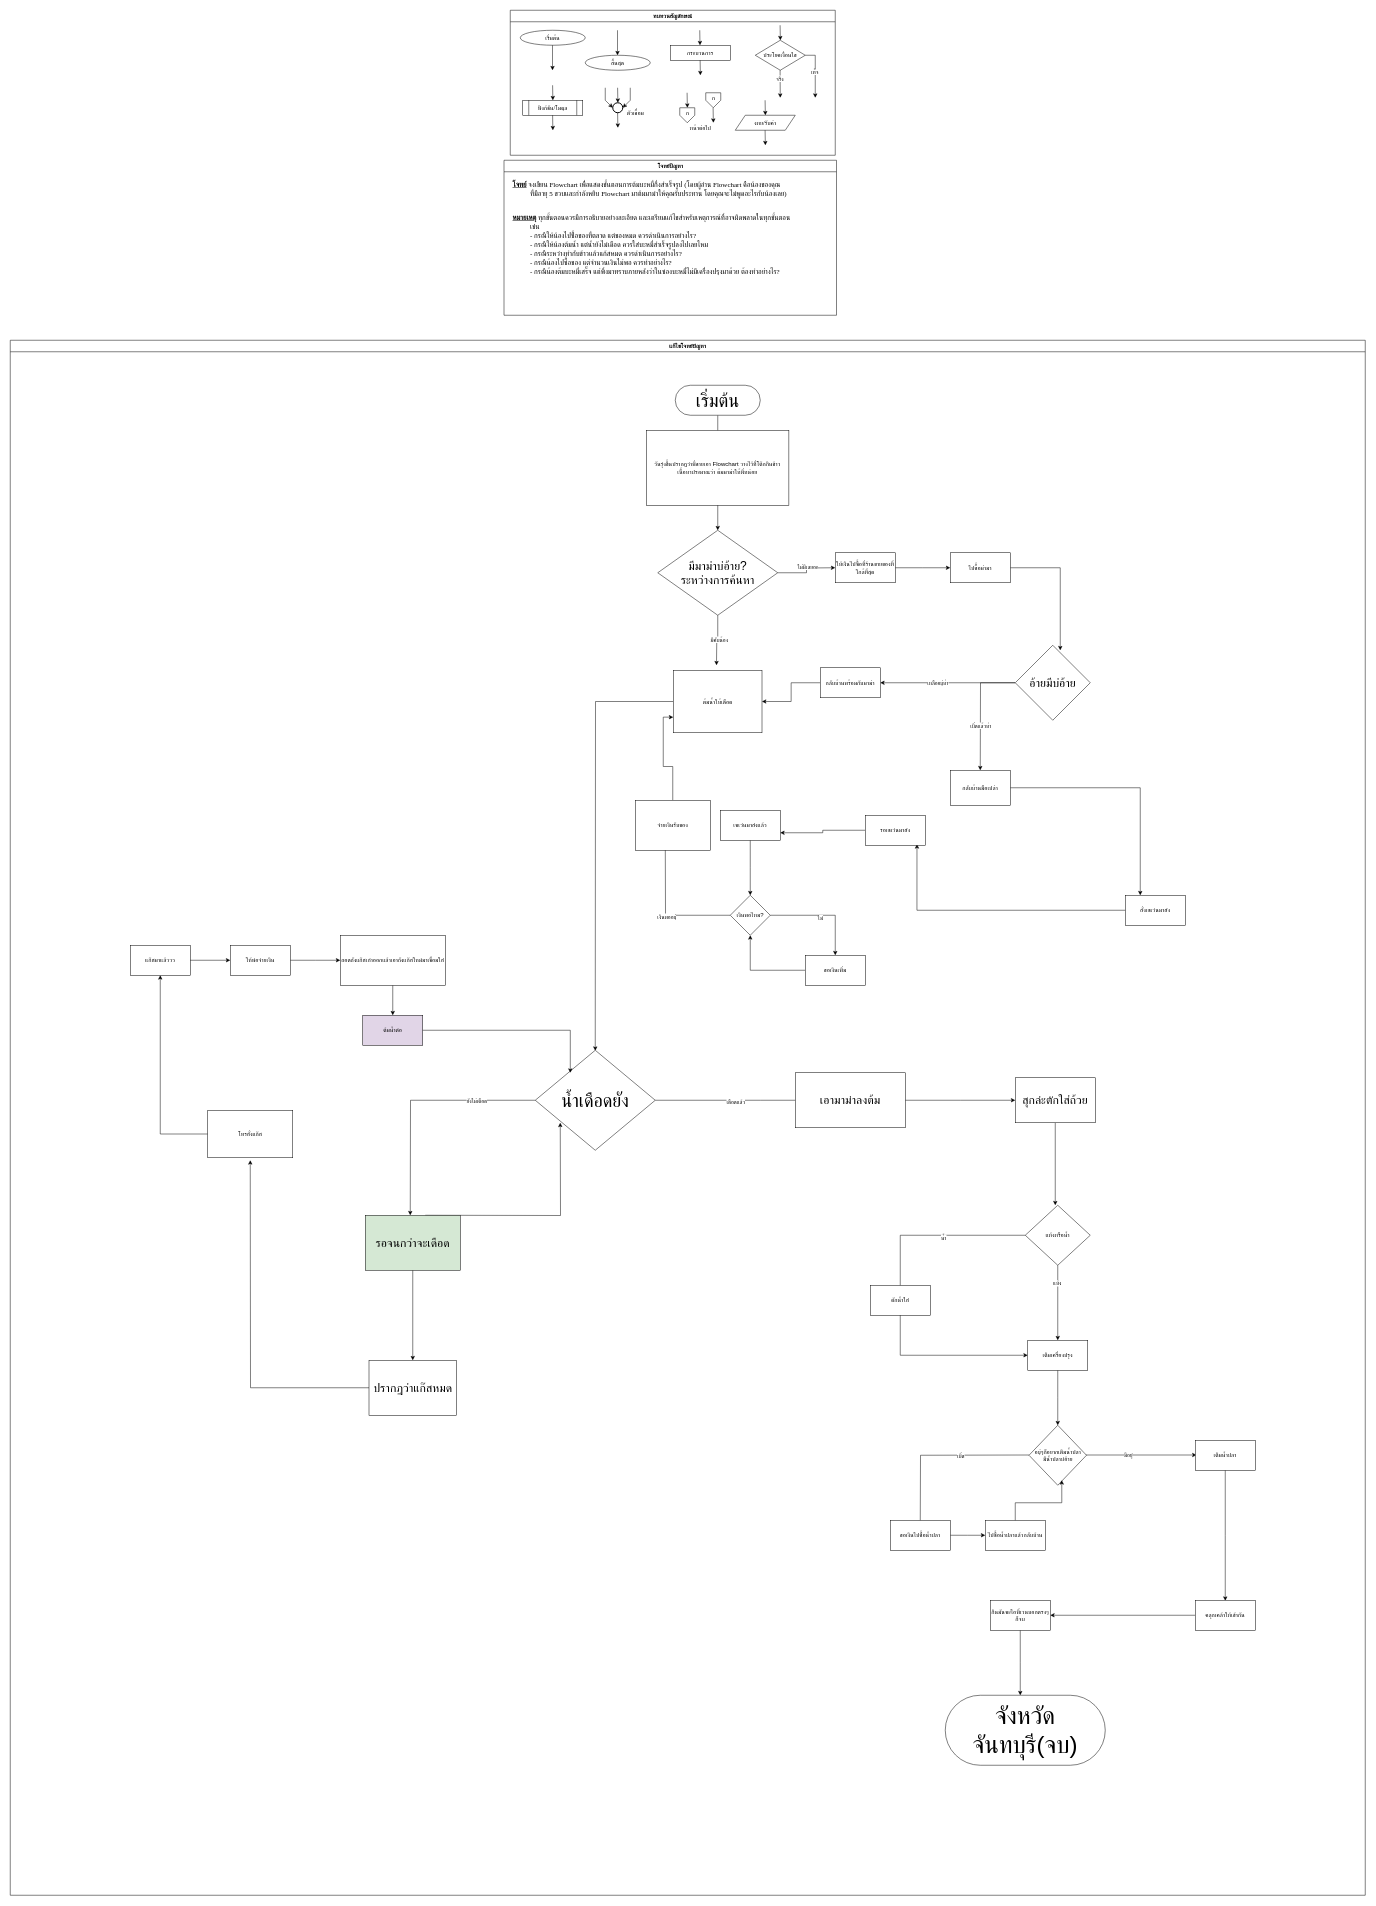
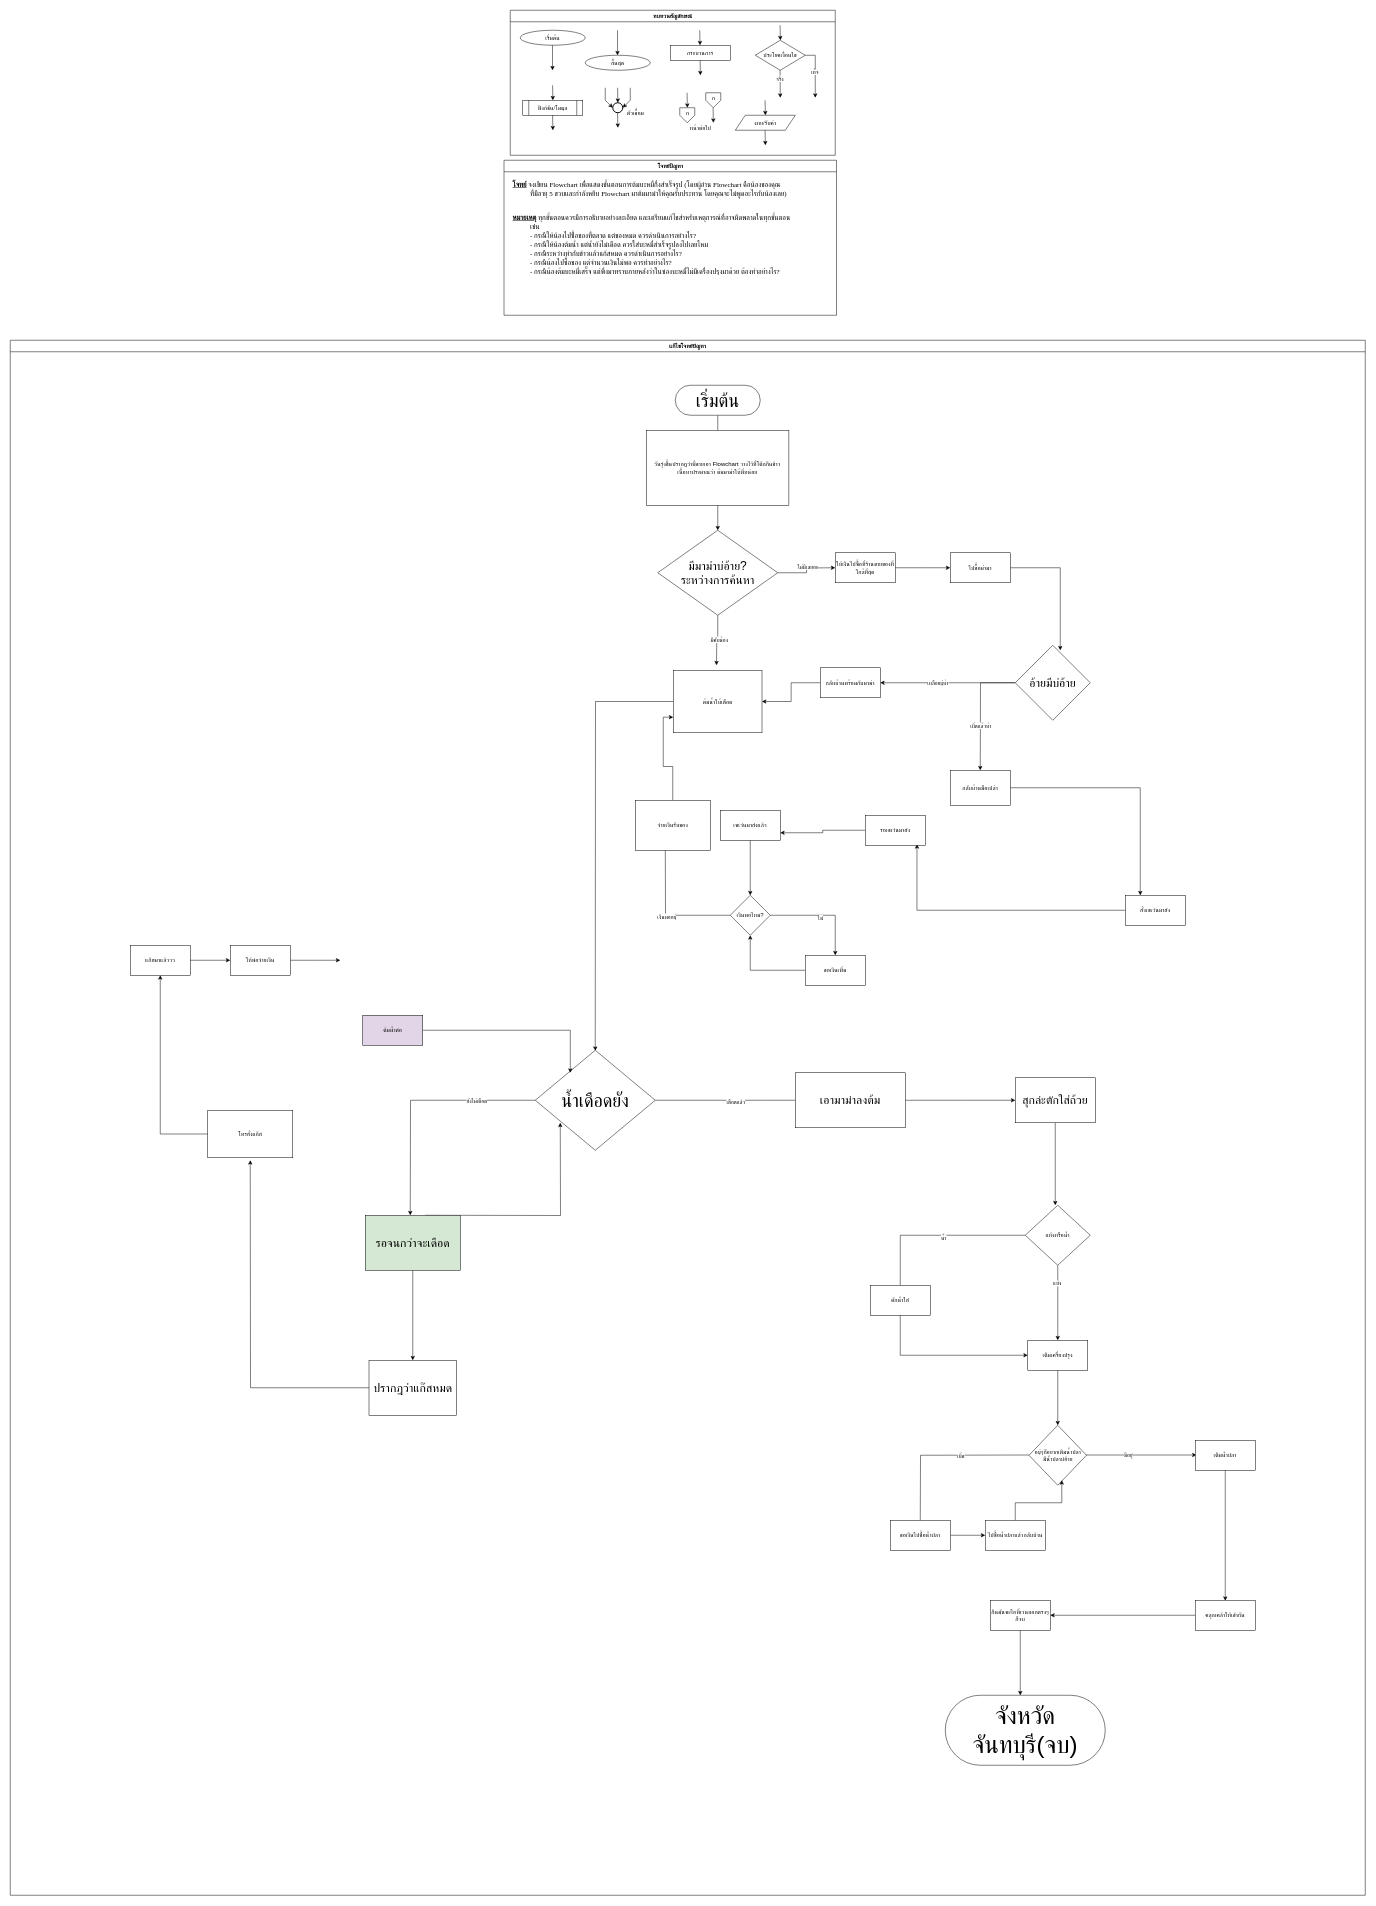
- <mxCell id="91" value="ถอดถังแก๊สเก่าออกแล้าเอาถังแก๊สใหม๋มาเชื่อมใส่" style="rounded=0;whiteSpace=wrap;html=1;" vertex="1" parent="35"><mxGeometry x="660" y="1190" width="210" height="100" as="geometry" /></mxCell>
- <mxCell id="90" style="edgeStyle=orthogonalEdgeStyle;rounded=0;orthogonalLoop=1;jettySize=auto;html=1;" edge="1" parent="35" source="91" target="94"><mxGeometry relative="1" as="geometry"><mxPoint x="765" y="1380" as="targetPoint" /></mxGeometry></mxCell>
